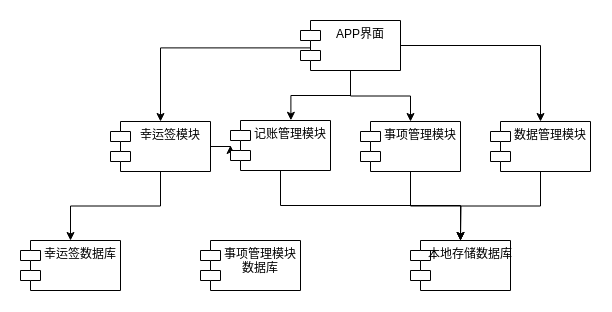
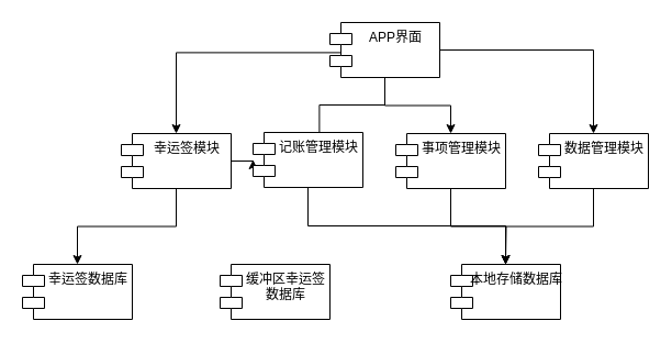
- <mxCell id="4" style="edgeStyle=orthogonalEdgeStyle;rounded=0;orthogonalLoop=1;jettySize=auto;html=1;entryX=0.604;entryY=-0.004;entryDx=0;entryDy=0;entryPerimeter=0;" parent="1" source="6" target="11" edge="1"><mxGeometry relative="1" as="geometry" /></mxCell>
+ <mxCell id="4" style="edgeStyle=orthogonalEdgeStyle;rounded=0;orthogonalLoop=1;jettySize=auto;html=1;entryX=0.604;entryY=-0.004;entryDx=0;entryDy=0;entryPerimeter=0;endArrow=none;" parent="1" source="6" target="11" edge="1"><mxGeometry relative="1" as="geometry" /></mxCell>
- <mxCell id="16" value="事项管理模块&#10;数据库" style="shape=module;align=left;spacingLeft=20;align=center;verticalAlign=top;" vertex="1" parent="1"><mxGeometry x="200" y="240" width="100" height="50" as="geometry" /></mxCell>
+ <mxCell id="16" value="缓冲区幸运签&#10;数据库" style="shape=module;align=left;spacingLeft=20;align=center;verticalAlign=top;" vertex="1" parent="1"><mxGeometry x="200" y="240" width="100" height="50" as="geometry" /></mxCell>
